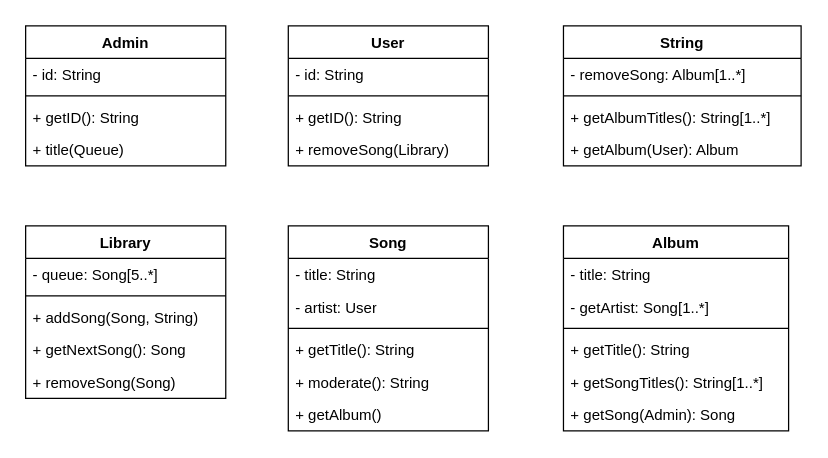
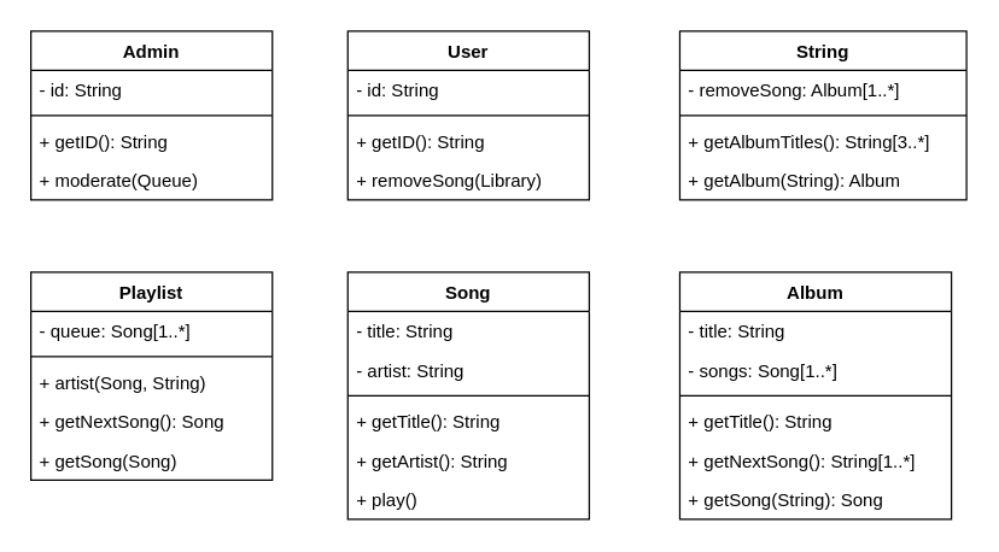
- <mxCell id="15" value="+ getAlbumTitles(): String[1..*]" style="text;strokeColor=none;fillColor=none;align=left;verticalAlign=top;spacingLeft=4;spacingRight=4;overflow=hidden;rotatable=0;points=[[0,0.5],[1,0.5]];portConstraint=eastwest;whiteSpace=wrap;html=1;" vertex="1" parent="12"><mxGeometry y="60" width="190" height="26" as="geometry" /></mxCell>
+ <mxCell id="15" value="+ getAlbumTitles(): String[3..*]" style="text;strokeColor=none;fillColor=none;align=left;verticalAlign=top;spacingLeft=4;spacingRight=4;overflow=hidden;rotatable=0;points=[[0,0.5],[1,0.5]];portConstraint=eastwest;whiteSpace=wrap;html=1;" vertex="1" parent="12"><mxGeometry y="60" width="190" height="26" as="geometry" /></mxCell>
- <mxCell id="6" value="+ title(Queue)" style="text;strokeColor=none;fillColor=none;align=left;verticalAlign=top;spacingLeft=4;spacingRight=4;overflow=hidden;rotatable=0;points=[[0,0.5],[1,0.5]];portConstraint=eastwest;whiteSpace=wrap;html=1;" vertex="1" parent="2"><mxGeometry y="86" width="160" height="26" as="geometry" /></mxCell>
+ <mxCell id="6" value="+ moderate(Queue)" style="text;strokeColor=none;fillColor=none;align=left;verticalAlign=top;spacingLeft=4;spacingRight=4;overflow=hidden;rotatable=0;points=[[0,0.5],[1,0.5]];portConstraint=eastwest;whiteSpace=wrap;html=1;" vertex="1" parent="2"><mxGeometry y="86" width="160" height="26" as="geometry" /></mxCell>
- <mxCell id="16" value="+ getAlbum(User): Album" style="text;strokeColor=none;fillColor=none;align=left;verticalAlign=top;spacingLeft=4;spacingRight=4;overflow=hidden;rotatable=0;points=[[0,0.5],[1,0.5]];portConstraint=eastwest;whiteSpace=wrap;html=1;" vertex="1" parent="12"><mxGeometry y="86" width="190" height="26" as="geometry" /></mxCell>
+ <mxCell id="16" value="+ getAlbum(String): Album" style="text;strokeColor=none;fillColor=none;align=left;verticalAlign=top;spacingLeft=4;spacingRight=4;overflow=hidden;rotatable=0;points=[[0,0.5],[1,0.5]];portConstraint=eastwest;whiteSpace=wrap;html=1;" vertex="1" parent="12"><mxGeometry y="86" width="190" height="26" as="geometry" /></mxCell>
- <mxCell id="17" value="Library" style="swimlane;fontStyle=1;align=center;verticalAlign=top;childLayout=stackLayout;horizontal=1;startSize=26;horizontalStack=0;resizeParent=1;resizeParentMax=0;resizeLast=0;collapsible=1;marginBottom=0;whiteSpace=wrap;html=1;" vertex="1" parent="1"><mxGeometry x="20" y="180" width="160" height="138" as="geometry" /></mxCell>
+ <mxCell id="17" value="Playlist" style="swimlane;fontStyle=1;align=center;verticalAlign=top;childLayout=stackLayout;horizontal=1;startSize=26;horizontalStack=0;resizeParent=1;resizeParentMax=0;resizeLast=0;collapsible=1;marginBottom=0;whiteSpace=wrap;html=1;" vertex="1" parent="1"><mxGeometry x="20" y="180" width="160" height="138" as="geometry" /></mxCell>
- <mxCell id="18" value="- queue: Song[5..*]" style="text;strokeColor=none;fillColor=none;align=left;verticalAlign=top;spacingLeft=4;spacingRight=4;overflow=hidden;rotatable=0;points=[[0,0.5],[1,0.5]];portConstraint=eastwest;whiteSpace=wrap;html=1;" vertex="1" parent="17"><mxGeometry y="26" width="160" height="26" as="geometry" /></mxCell>
+ <mxCell id="18" value="- queue: Song[1..*]" style="text;strokeColor=none;fillColor=none;align=left;verticalAlign=top;spacingLeft=4;spacingRight=4;overflow=hidden;rotatable=0;points=[[0,0.5],[1,0.5]];portConstraint=eastwest;whiteSpace=wrap;html=1;" vertex="1" parent="17"><mxGeometry y="26" width="160" height="26" as="geometry" /></mxCell>
- <mxCell id="25" value="- artist: User" style="text;strokeColor=none;fillColor=none;align=left;verticalAlign=top;spacingLeft=4;spacingRight=4;overflow=hidden;rotatable=0;points=[[0,0.5],[1,0.5]];portConstraint=eastwest;whiteSpace=wrap;html=1;" vertex="1" parent="23"><mxGeometry y="52" width="160" height="26" as="geometry" /></mxCell>
+ <mxCell id="25" value="- artist: String" style="text;strokeColor=none;fillColor=none;align=left;verticalAlign=top;spacingLeft=4;spacingRight=4;overflow=hidden;rotatable=0;points=[[0,0.5],[1,0.5]];portConstraint=eastwest;whiteSpace=wrap;html=1;" vertex="1" parent="23"><mxGeometry y="52" width="160" height="26" as="geometry" /></mxCell>
- <mxCell id="32" value="- getArtist: Song[1..*]" style="text;strokeColor=none;fillColor=none;align=left;verticalAlign=top;spacingLeft=4;spacingRight=4;overflow=hidden;rotatable=0;points=[[0,0.5],[1,0.5]];portConstraint=eastwest;whiteSpace=wrap;html=1;" vertex="1" parent="30"><mxGeometry y="52" width="180" height="26" as="geometry" /></mxCell>
+ <mxCell id="32" value="- songs: Song[1..*]" style="text;strokeColor=none;fillColor=none;align=left;verticalAlign=top;spacingLeft=4;spacingRight=4;overflow=hidden;rotatable=0;points=[[0,0.5],[1,0.5]];portConstraint=eastwest;whiteSpace=wrap;html=1;" vertex="1" parent="30"><mxGeometry y="52" width="180" height="26" as="geometry" /></mxCell>
- <mxCell id="20" value="+ addSong(Song, String)" style="text;strokeColor=none;fillColor=none;align=left;verticalAlign=top;spacingLeft=4;spacingRight=4;overflow=hidden;rotatable=0;points=[[0,0.5],[1,0.5]];portConstraint=eastwest;whiteSpace=wrap;html=1;" vertex="1" parent="17"><mxGeometry y="60" width="160" height="26" as="geometry" /></mxCell>
+ <mxCell id="20" value="+ artist(Song, String)" style="text;strokeColor=none;fillColor=none;align=left;verticalAlign=top;spacingLeft=4;spacingRight=4;overflow=hidden;rotatable=0;points=[[0,0.5],[1,0.5]];portConstraint=eastwest;whiteSpace=wrap;html=1;" vertex="1" parent="17"><mxGeometry y="60" width="160" height="26" as="geometry" /></mxCell>
- <mxCell id="22" value="+ removeSong(Song)" style="text;strokeColor=none;fillColor=none;align=left;verticalAlign=top;spacingLeft=4;spacingRight=4;overflow=hidden;rotatable=0;points=[[0,0.5],[1,0.5]];portConstraint=eastwest;whiteSpace=wrap;html=1;" vertex="1" parent="17"><mxGeometry y="112" width="160" height="26" as="geometry" /></mxCell>
+ <mxCell id="22" value="+ getSong(Song)" style="text;strokeColor=none;fillColor=none;align=left;verticalAlign=top;spacingLeft=4;spacingRight=4;overflow=hidden;rotatable=0;points=[[0,0.5],[1,0.5]];portConstraint=eastwest;whiteSpace=wrap;html=1;" vertex="1" parent="17"><mxGeometry y="112" width="160" height="26" as="geometry" /></mxCell>
- <mxCell id="28" value="+ moderate(): String" style="text;strokeColor=none;fillColor=none;align=left;verticalAlign=top;spacingLeft=4;spacingRight=4;overflow=hidden;rotatable=0;points=[[0,0.5],[1,0.5]];portConstraint=eastwest;whiteSpace=wrap;html=1;" vertex="1" parent="23"><mxGeometry y="112" width="160" height="26" as="geometry" /></mxCell>
+ <mxCell id="28" value="+ getArtist(): String" style="text;strokeColor=none;fillColor=none;align=left;verticalAlign=top;spacingLeft=4;spacingRight=4;overflow=hidden;rotatable=0;points=[[0,0.5],[1,0.5]];portConstraint=eastwest;whiteSpace=wrap;html=1;" vertex="1" parent="23"><mxGeometry y="112" width="160" height="26" as="geometry" /></mxCell>
- <mxCell id="35" value="+ getSongTitles(): String[1..*]" style="text;strokeColor=none;fillColor=none;align=left;verticalAlign=top;spacingLeft=4;spacingRight=4;overflow=hidden;rotatable=0;points=[[0,0.5],[1,0.5]];portConstraint=eastwest;whiteSpace=wrap;html=1;" vertex="1" parent="30"><mxGeometry y="112" width="180" height="26" as="geometry" /></mxCell>
+ <mxCell id="35" value="+ getNextSong(): String[1..*]" style="text;strokeColor=none;fillColor=none;align=left;verticalAlign=top;spacingLeft=4;spacingRight=4;overflow=hidden;rotatable=0;points=[[0,0.5],[1,0.5]];portConstraint=eastwest;whiteSpace=wrap;html=1;" vertex="1" parent="30"><mxGeometry y="112" width="180" height="26" as="geometry" /></mxCell>
- <mxCell id="29" value="+ getAlbum()" style="text;strokeColor=none;fillColor=none;align=left;verticalAlign=top;spacingLeft=4;spacingRight=4;overflow=hidden;rotatable=0;points=[[0,0.5],[1,0.5]];portConstraint=eastwest;whiteSpace=wrap;html=1;" vertex="1" parent="23"><mxGeometry y="138" width="160" height="26" as="geometry" /></mxCell>
+ <mxCell id="29" value="+ play()" style="text;strokeColor=none;fillColor=none;align=left;verticalAlign=top;spacingLeft=4;spacingRight=4;overflow=hidden;rotatable=0;points=[[0,0.5],[1,0.5]];portConstraint=eastwest;whiteSpace=wrap;html=1;" vertex="1" parent="23"><mxGeometry y="138" width="160" height="26" as="geometry" /></mxCell>
- <mxCell id="36" value="+ getSong(Admin): Song" style="text;strokeColor=none;fillColor=none;align=left;verticalAlign=top;spacingLeft=4;spacingRight=4;overflow=hidden;rotatable=0;points=[[0,0.5],[1,0.5]];portConstraint=eastwest;whiteSpace=wrap;html=1;" vertex="1" parent="30"><mxGeometry y="138" width="180" height="26" as="geometry" /></mxCell>
+ <mxCell id="36" value="+ getSong(String): Song" style="text;strokeColor=none;fillColor=none;align=left;verticalAlign=top;spacingLeft=4;spacingRight=4;overflow=hidden;rotatable=0;points=[[0,0.5],[1,0.5]];portConstraint=eastwest;whiteSpace=wrap;html=1;" vertex="1" parent="30"><mxGeometry y="138" width="180" height="26" as="geometry" /></mxCell>
